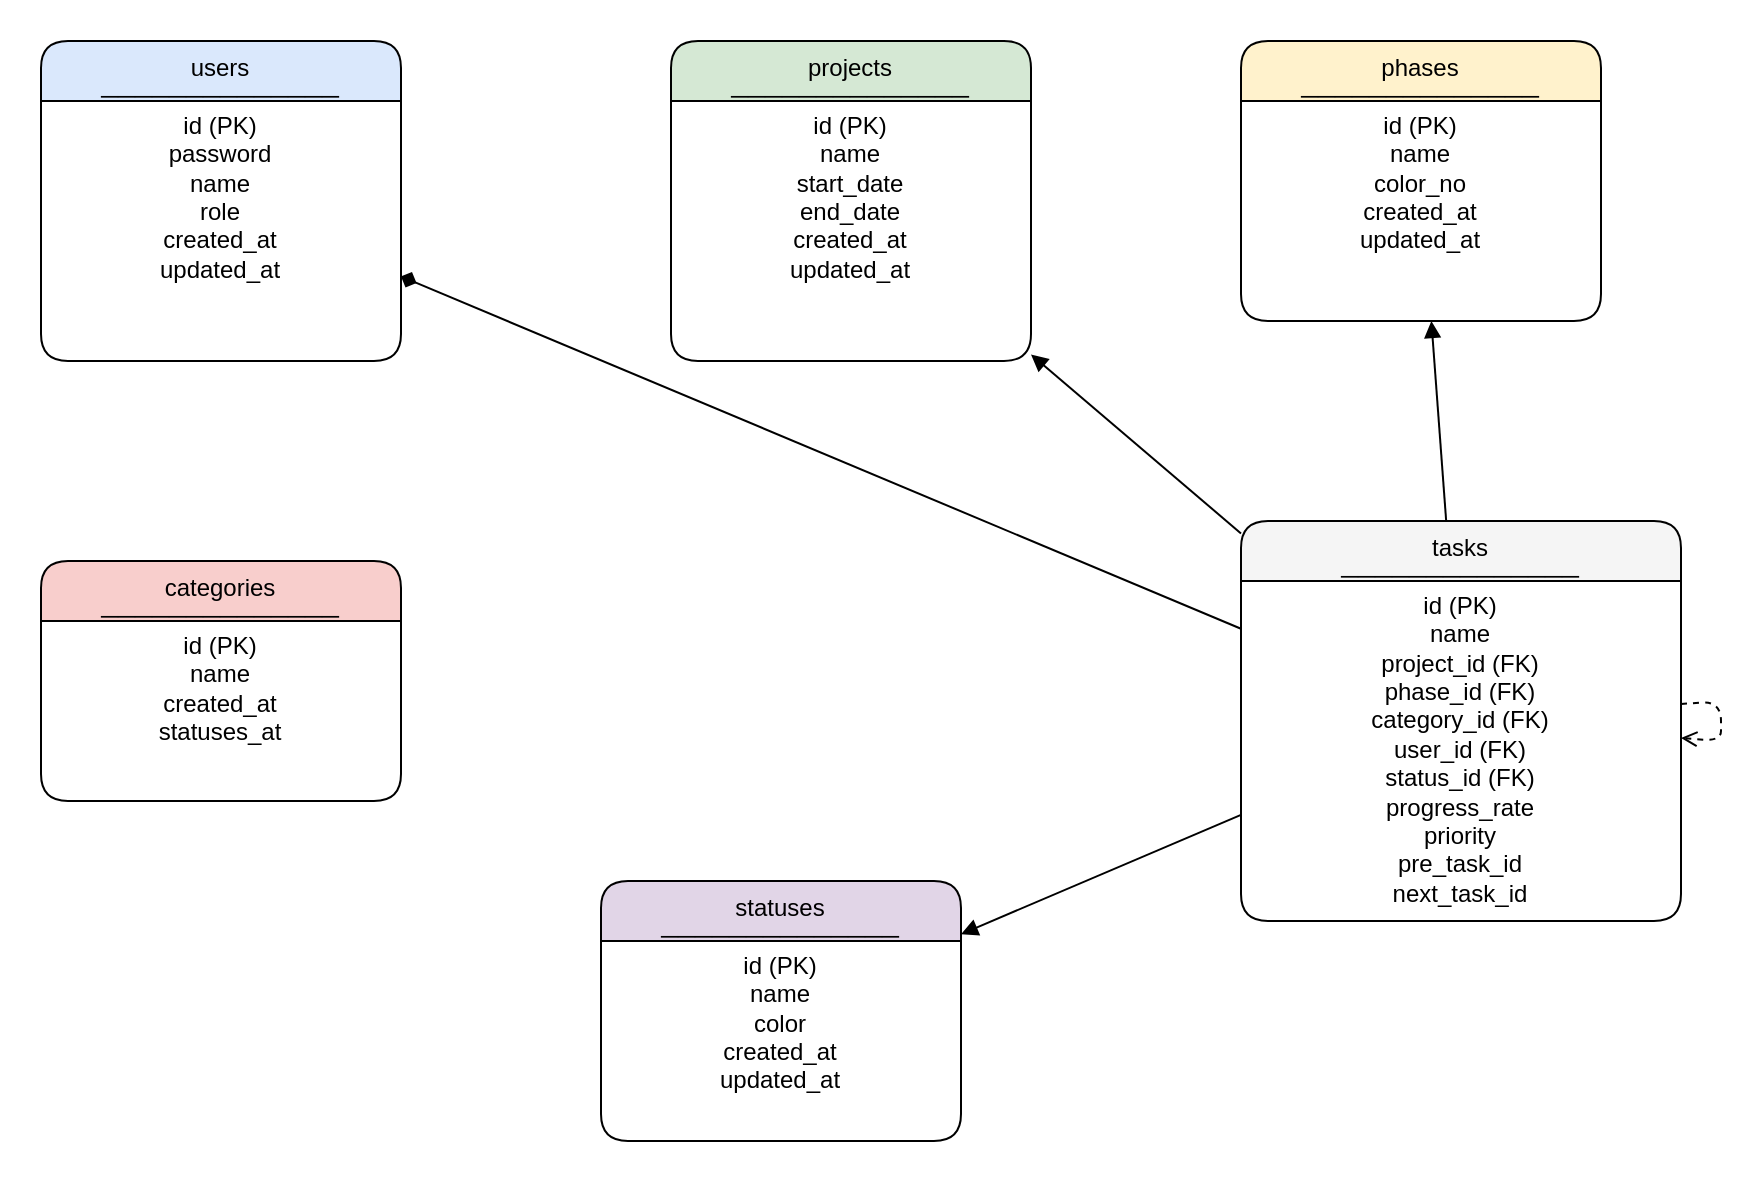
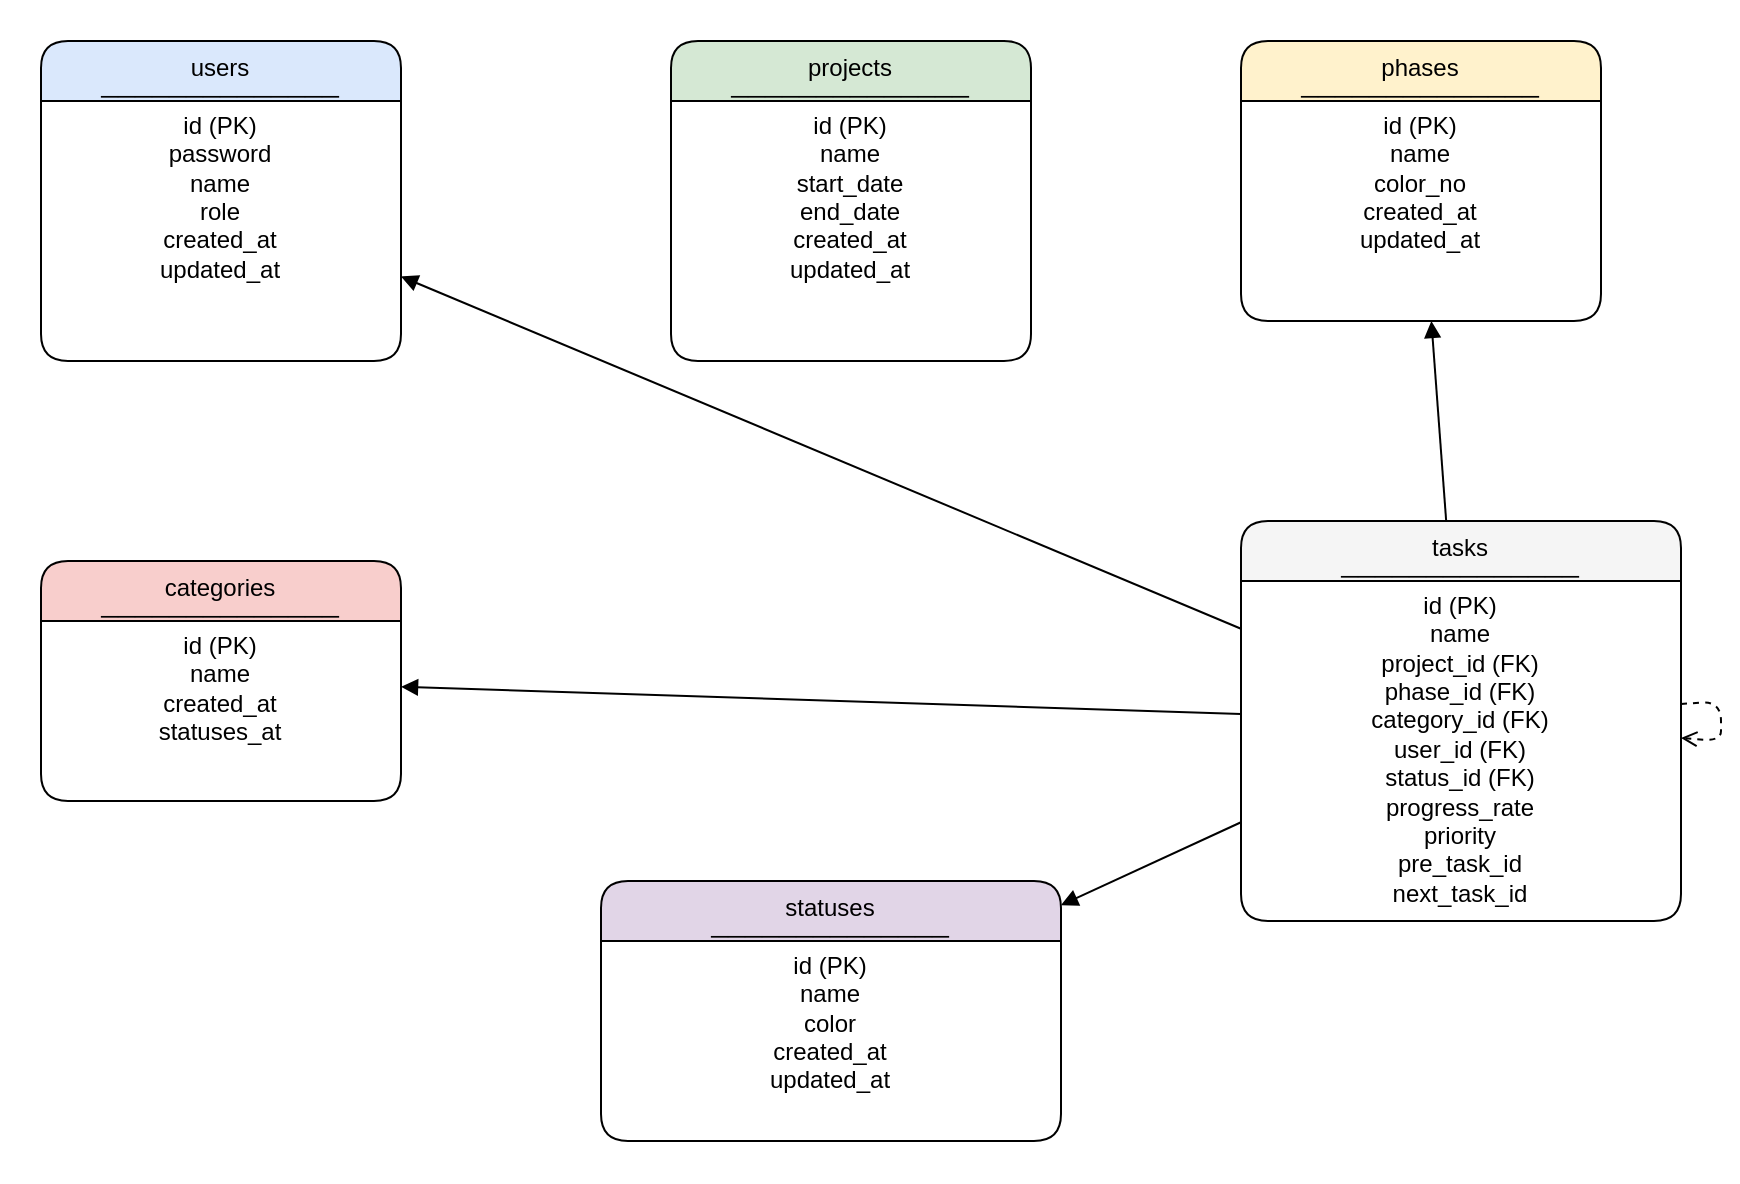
- <mxCell id="8" style="endArrow=diamond;verticalAlign=top;" parent="1" source="7" target="2" edge="1"><mxGeometry relative="1" as="geometry" /></mxCell>
+ <mxCell id="8" style="endArrow=block;verticalAlign=top;" parent="1" source="7" target="2" edge="1"><mxGeometry relative="1" as="geometry" /></mxCell>
- <mxCell id="9" style="endArrow=block;verticalAlign=top;" parent="1" source="7" target="3" edge="1"><mxGeometry relative="1" as="geometry" /></mxCell>
+ <mxCell id="11" style="endArrow=block;verticalAlign=top;" parent="1" source="7" target="5" edge="1"><mxGeometry relative="1" as="geometry" /></mxCell>
- <mxCell id="6" value="statuses&#10;──────────────&#10;id (PK)&#10;name&#10;color&#10;created_at&#10;updated_at" style="shape=swimlane;whiteSpace=wrap;rounded=1;fillColor=#E1D5E7;verticalAlign=top;startSize=30;" parent="1" vertex="1"><mxGeometry x="300" y="440" width="180" height="130" as="geometry" /></mxCell>
+ <mxCell id="6" value="statuses&#10;──────────────&#10;id (PK)&#10;name&#10;color&#10;created_at&#10;updated_at" style="shape=swimlane;whiteSpace=wrap;rounded=1;fillColor=#E1D5E7;verticalAlign=top;startSize=30;" parent="1" vertex="1"><mxGeometry x="300" y="440" width="230" height="130" as="geometry" /></mxCell>
